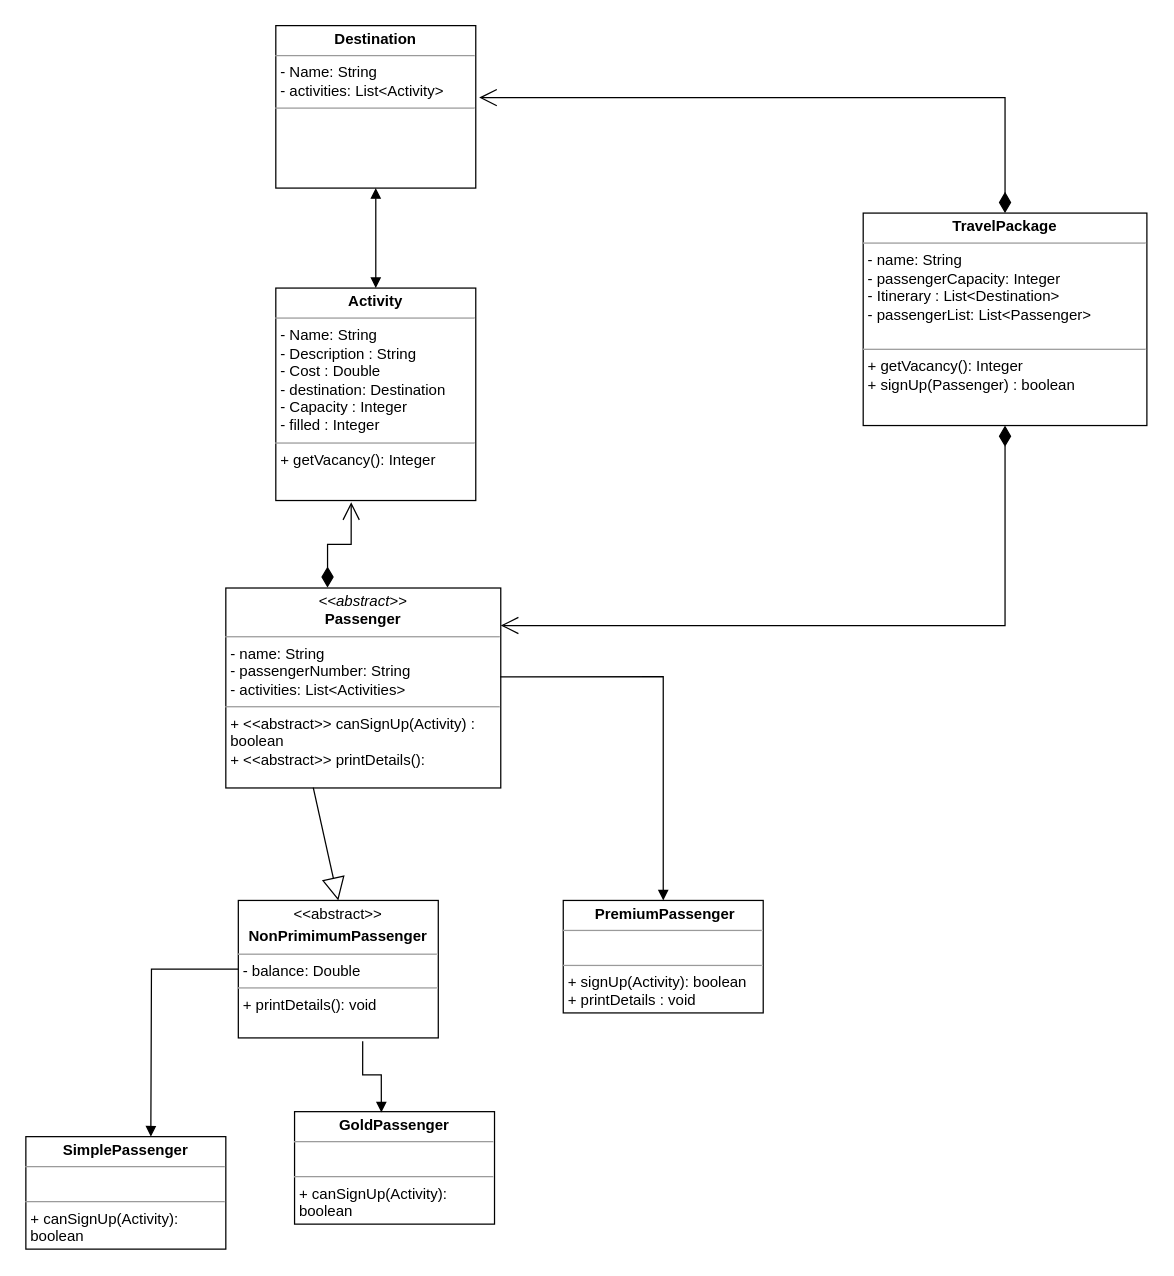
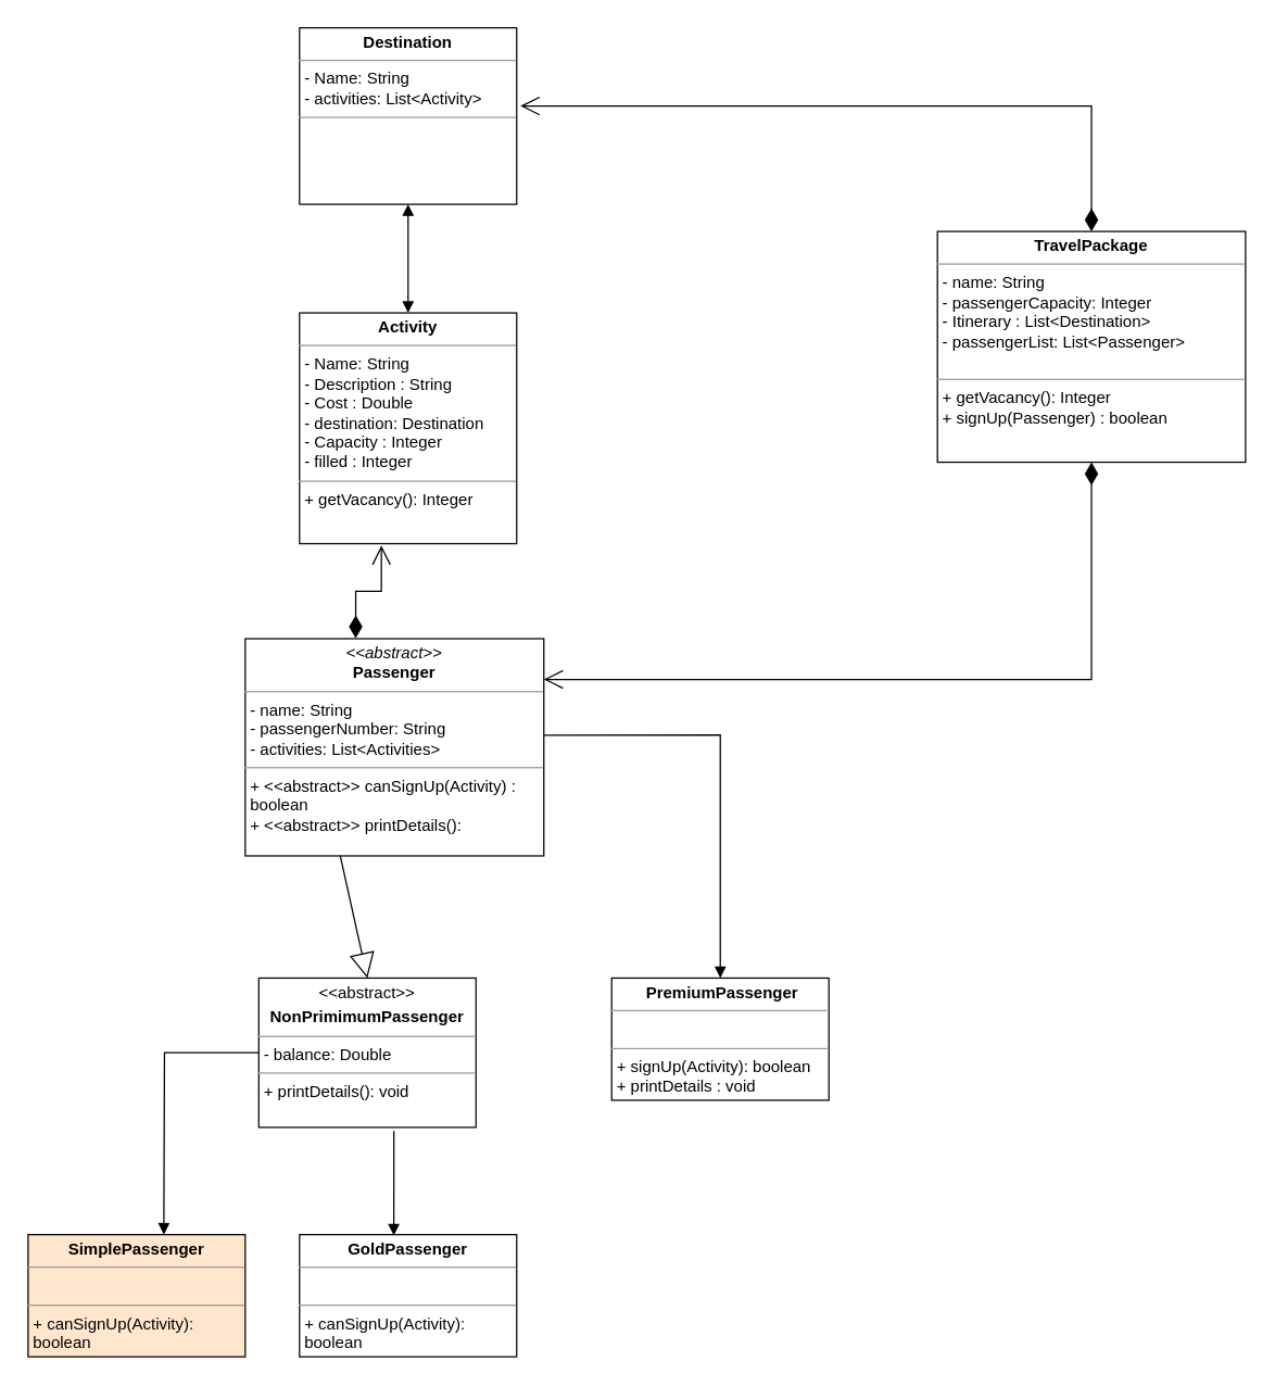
- <mxCell id="8" value="&lt;p style=&quot;margin:0px;margin-top:4px;text-align:center;&quot;&gt;&lt;b&gt;GoldPassenger&lt;/b&gt;&lt;/p&gt;&lt;hr size=&quot;1&quot;&gt;&lt;p style=&quot;margin:0px;margin-left:4px;&quot;&gt;&lt;br&gt;&lt;/p&gt;&lt;hr size=&quot;1&quot;&gt;&lt;p style=&quot;border-color: var(--border-color); margin: 0px 0px 0px 4px;&quot;&gt;+ canSignUp(Activity): boolean&lt;/p&gt;&lt;p style=&quot;border-color: var(--border-color); margin: 0px 0px 0px 4px;&quot;&gt;&amp;nbsp;&lt;/p&gt;" style="verticalAlign=top;align=left;overflow=fill;fontSize=12;fontFamily=Helvetica;html=1;whiteSpace=wrap;" parent="1" vertex="1"><mxGeometry x="235" y="889" width="160" height="90" as="geometry" /></mxCell>
+ <mxCell id="8" value="&lt;p style=&quot;margin:0px;margin-top:4px;text-align:center;&quot;&gt;&lt;b&gt;GoldPassenger&lt;/b&gt;&lt;/p&gt;&lt;hr size=&quot;1&quot;&gt;&lt;p style=&quot;margin:0px;margin-left:4px;&quot;&gt;&lt;br&gt;&lt;/p&gt;&lt;hr size=&quot;1&quot;&gt;&lt;p style=&quot;border-color: var(--border-color); margin: 0px 0px 0px 4px;&quot;&gt;+ canSignUp(Activity): boolean&lt;/p&gt;&lt;p style=&quot;border-color: var(--border-color); margin: 0px 0px 0px 4px;&quot;&gt;&amp;nbsp;&lt;/p&gt;" style="verticalAlign=top;align=left;overflow=fill;fontSize=12;fontFamily=Helvetica;html=1;whiteSpace=wrap;" parent="1" vertex="1"><mxGeometry x="220" y="909" width="160" height="90" as="geometry" /></mxCell>
- <mxCell id="7" value="&lt;p style=&quot;margin:0px;margin-top:4px;text-align:center;&quot;&gt;&lt;b&gt;SimplePassenger&lt;/b&gt;&lt;/p&gt;&lt;hr size=&quot;1&quot;&gt;&lt;p style=&quot;margin:0px;margin-left:4px;&quot;&gt;&lt;br&gt;&lt;/p&gt;&lt;hr size=&quot;1&quot;&gt;&lt;p style=&quot;margin:0px;margin-left:4px;&quot;&gt;+ canSignUp(Activity): boolean&lt;/p&gt;" style="verticalAlign=top;align=left;overflow=fill;fontSize=12;fontFamily=Helvetica;html=1;whiteSpace=wrap;" parent="1" vertex="1"><mxGeometry x="20" y="909" width="160" height="90" as="geometry" /></mxCell>
+ <mxCell id="7" value="&lt;p style=&quot;margin:0px;margin-top:4px;text-align:center;&quot;&gt;&lt;b&gt;SimplePassenger&lt;/b&gt;&lt;/p&gt;&lt;hr size=&quot;1&quot;&gt;&lt;p style=&quot;margin:0px;margin-left:4px;&quot;&gt;&lt;br&gt;&lt;/p&gt;&lt;hr size=&quot;1&quot;&gt;&lt;p style=&quot;margin:0px;margin-left:4px;&quot;&gt;+ canSignUp(Activity): boolean&lt;/p&gt;" style="verticalAlign=top;align=left;overflow=fill;fontSize=12;fontFamily=Helvetica;html=1;whiteSpace=wrap;fillColor=#ffe6cc;" parent="1" vertex="1"><mxGeometry x="20" y="909" width="160" height="90" as="geometry" /></mxCell>
